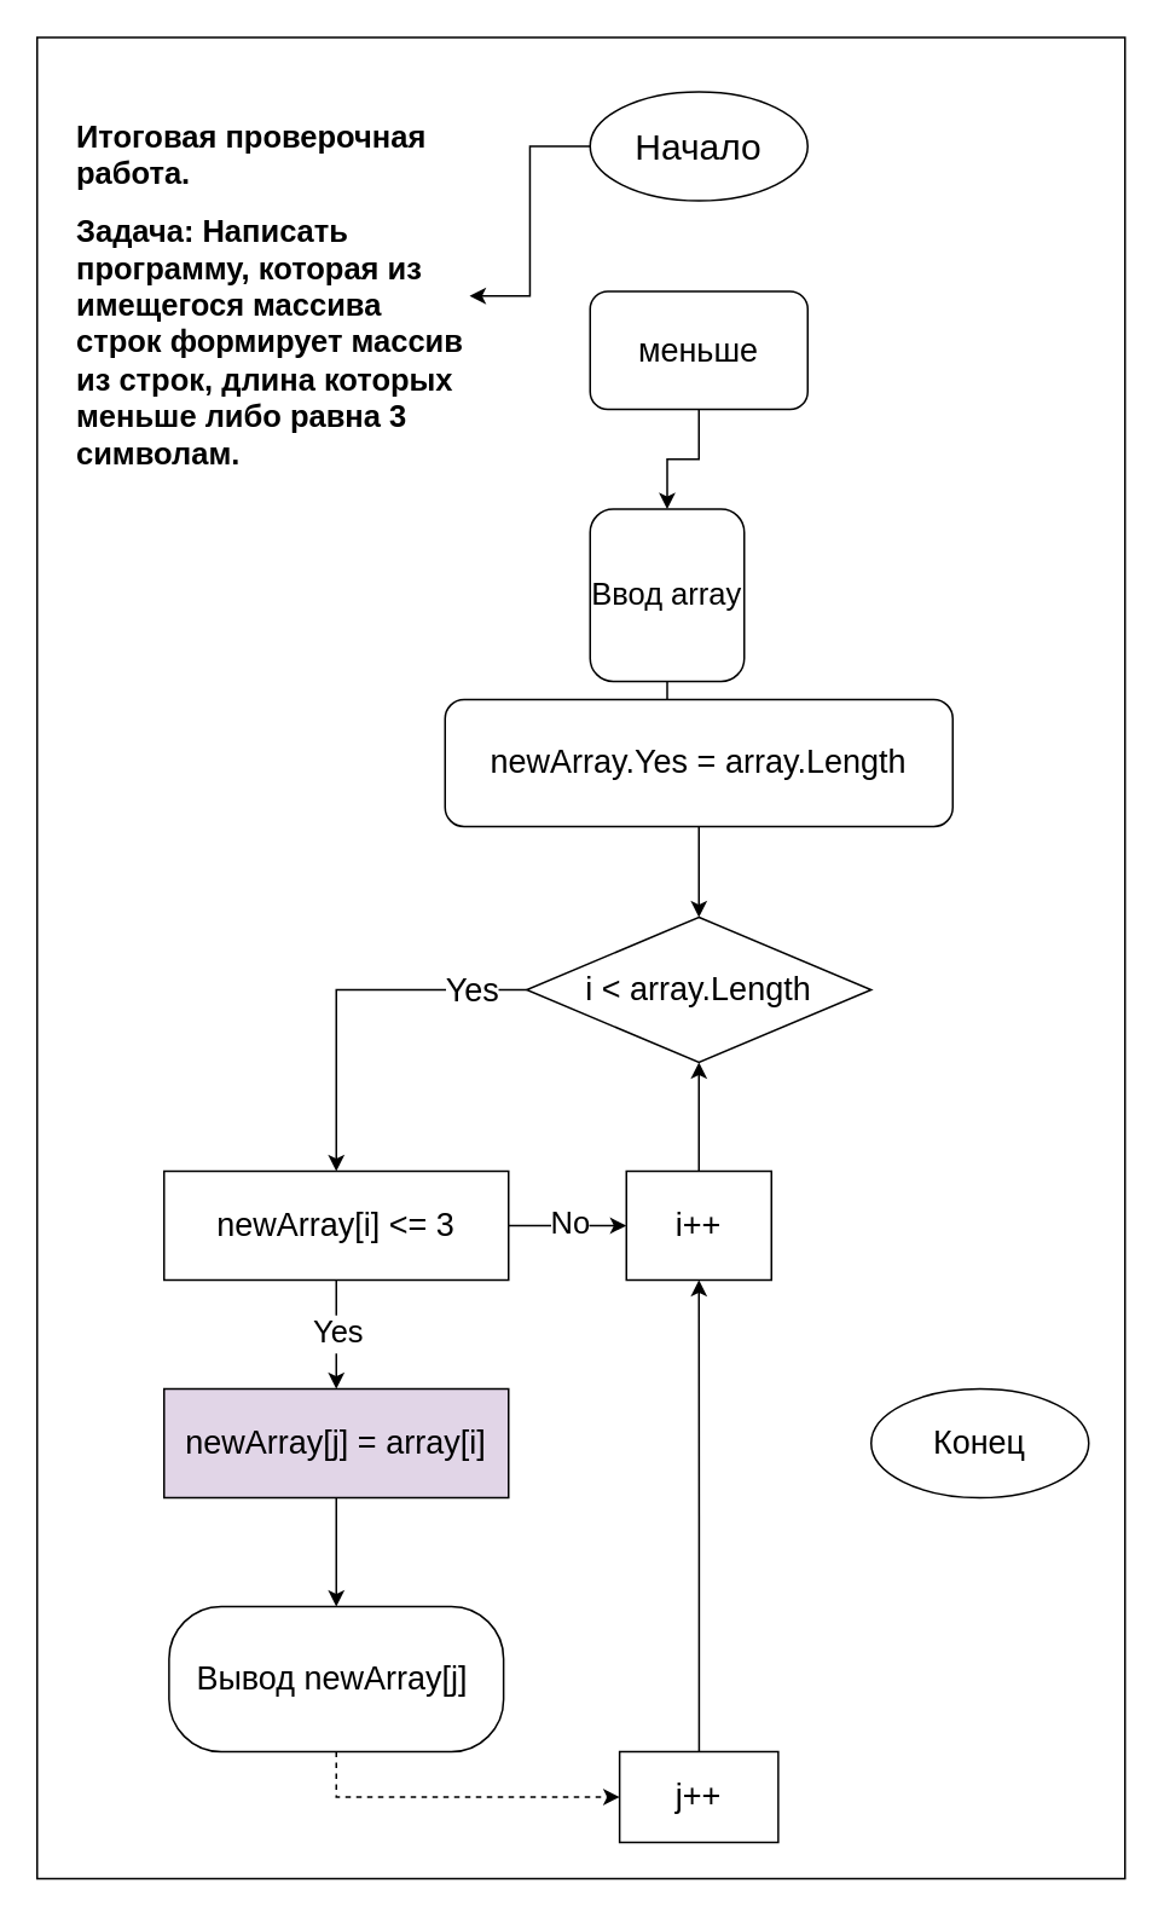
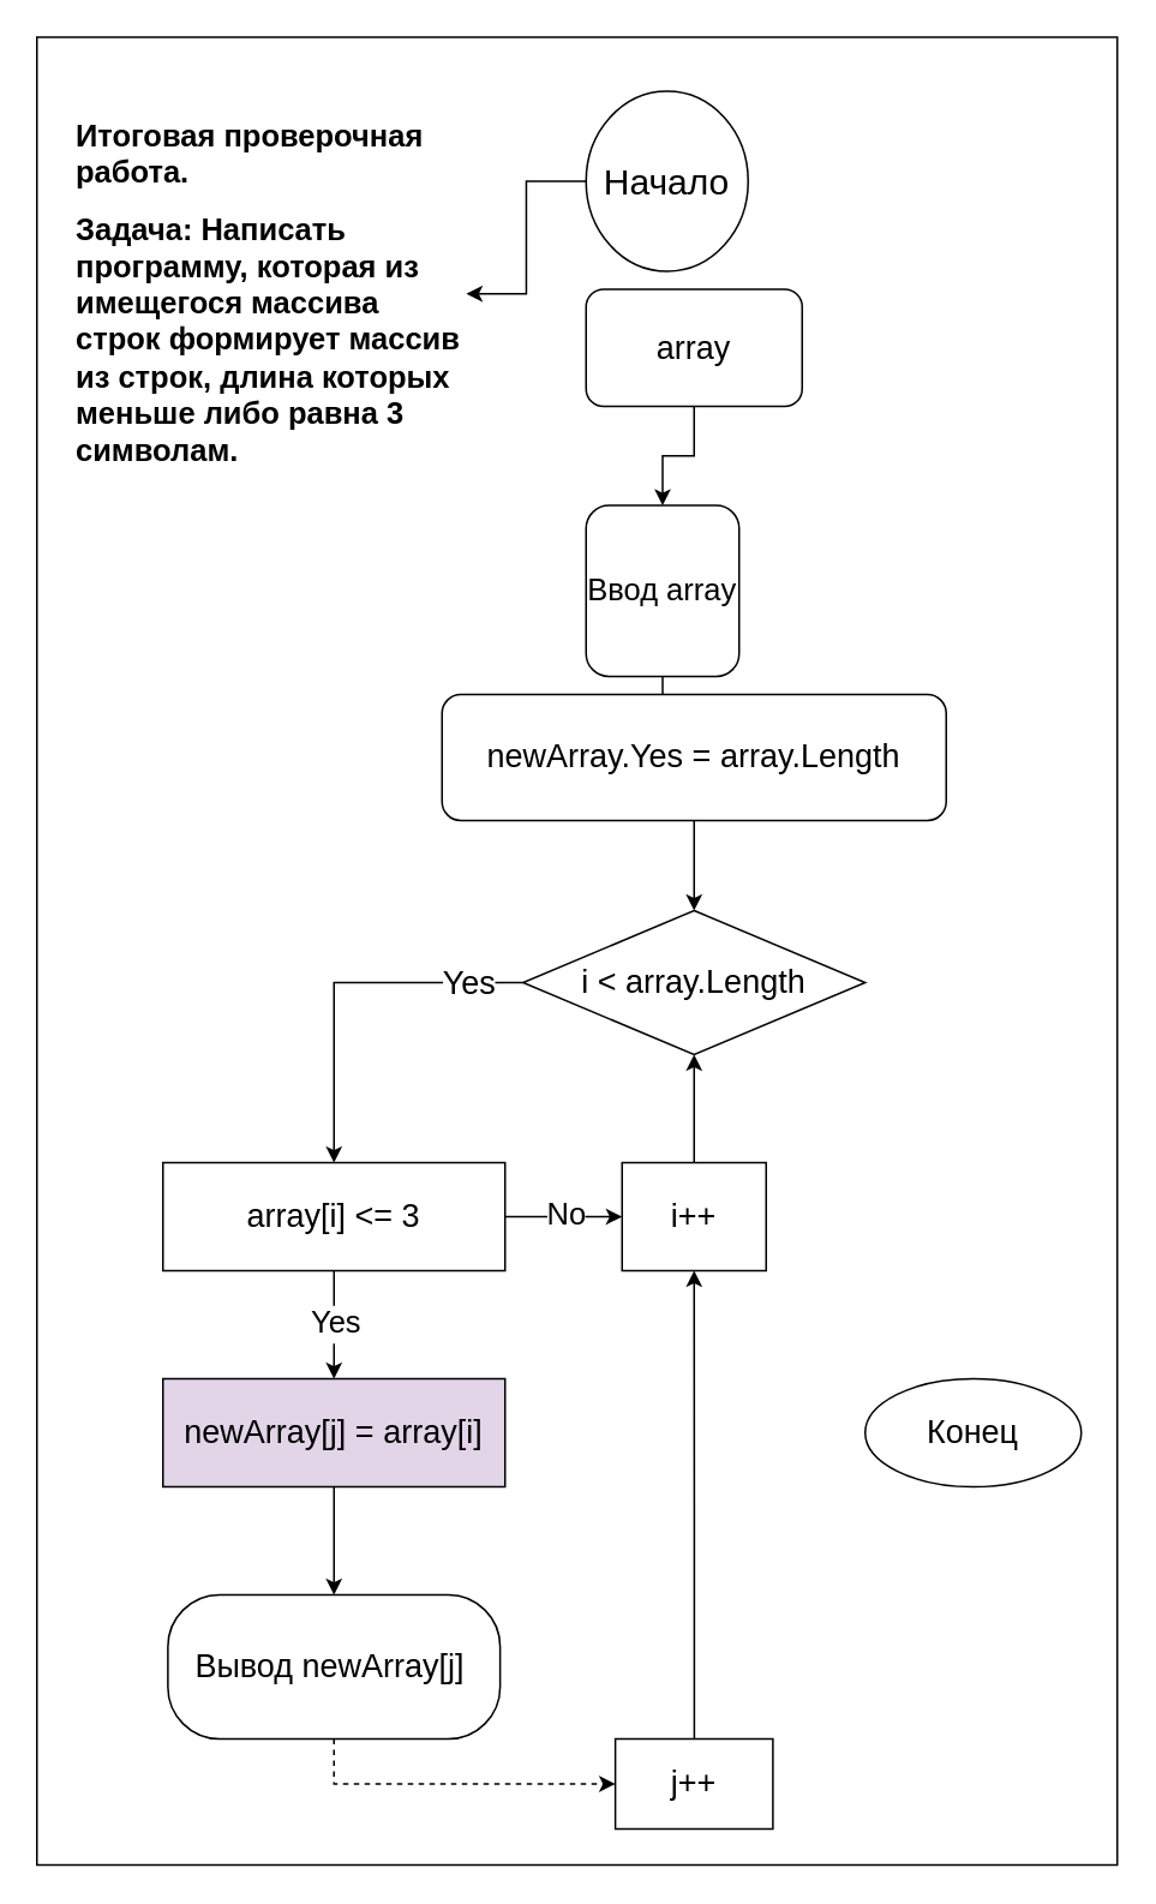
- <mxCell id="4" value="&lt;span style=&quot;font-size: 20px;&quot;&gt;Начало&lt;/span&gt;" style="ellipse;whiteSpace=wrap;html=1;" parent="1" vertex="1"><mxGeometry x="325" y="50" width="120" height="60" as="geometry" /></mxCell>
+ <mxCell id="4" value="&lt;span style=&quot;font-size: 20px;&quot;&gt;Начало&lt;/span&gt;" style="ellipse;whiteSpace=wrap;html=1;" parent="1" vertex="1"><mxGeometry x="325" y="50" width="90" height="100" as="geometry" /></mxCell>
- <mxCell id="21" value="меньше" style="rounded=1;whiteSpace=wrap;html=1;fontFamily=Helvetica;fontSize=18;fontColor=default;align=center;strokeColor=default;fillColor=default;" parent="1" vertex="1"><mxGeometry x="325" y="160" width="120" height="65" as="geometry" /></mxCell>
+ <mxCell id="21" value="аrray" style="rounded=1;whiteSpace=wrap;html=1;fontFamily=Helvetica;fontSize=18;fontColor=default;align=center;strokeColor=default;fillColor=default;" parent="1" vertex="1"><mxGeometry x="325" y="160" width="120" height="65" as="geometry" /></mxCell>
- <mxCell id="17" value="newArray[i] &amp;lt;= 3" style="rounded=0;whiteSpace=wrap;html=1;fontFamily=Helvetica;fontSize=18;fontColor=default;align=center;strokeColor=default;fillColor=default;" parent="1" vertex="1"><mxGeometry x="90" y="645" width="190" height="60" as="geometry" /></mxCell>
+ <mxCell id="17" value="array[i] &amp;lt;= 3" style="rounded=0;whiteSpace=wrap;html=1;fontFamily=Helvetica;fontSize=18;fontColor=default;align=center;strokeColor=default;fillColor=default;" parent="1" vertex="1"><mxGeometry x="90" y="645" width="190" height="60" as="geometry" /></mxCell>
